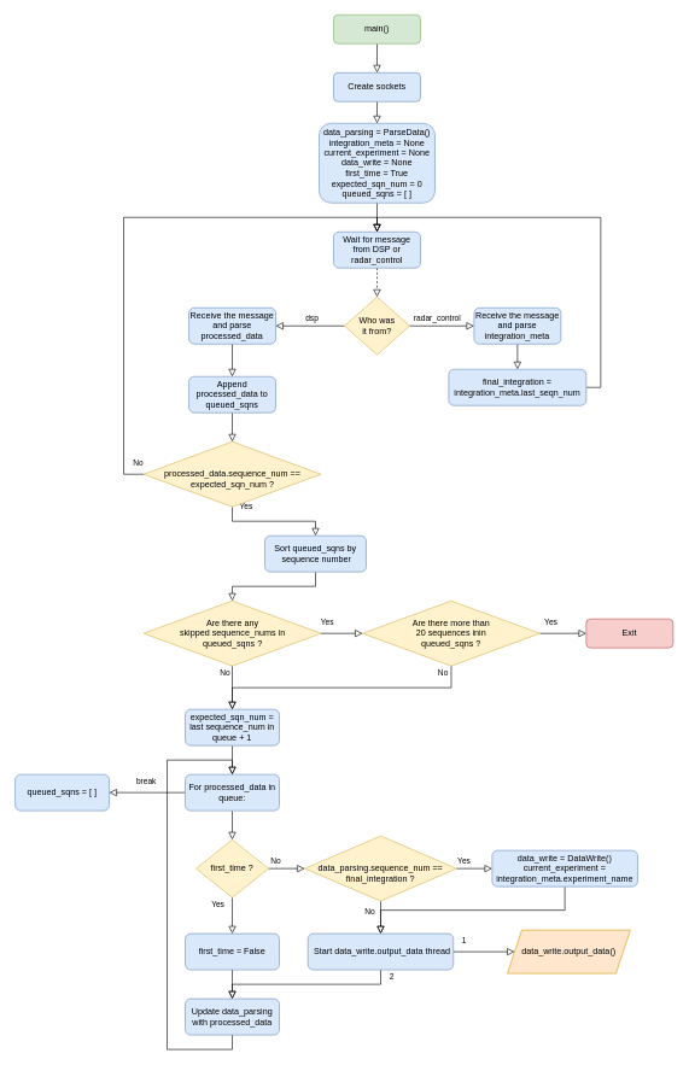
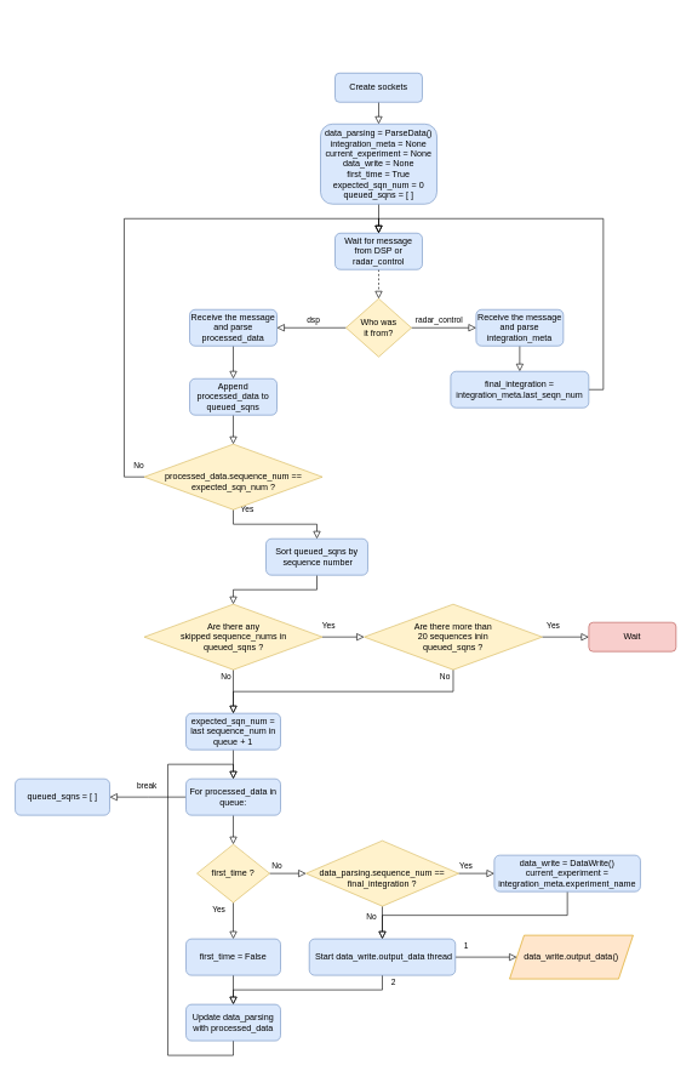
- <mxCell id="3" value="main()" style="rounded=1;whiteSpace=wrap;html=1;fontSize=12;glass=0;strokeWidth=1;shadow=0;fillColor=#d5e8d4;strokeColor=#82b366;" parent="1" vertex="1"><mxGeometry x="460" y="20" width="120" height="40" as="geometry" /></mxCell>
- <mxCell id="2" value="" style="rounded=0;html=1;jettySize=auto;orthogonalLoop=1;fontSize=11;endArrow=block;endFill=0;endSize=8;strokeWidth=1;shadow=0;labelBackgroundColor=none;edgeStyle=orthogonalEdgeStyle;entryX=0.5;entryY=0;entryDx=0;entryDy=0;" parent="1" source="3" target="5" edge="1"><mxGeometry relative="1" as="geometry"><mxPoint x="520" y="110" as="targetPoint" /></mxGeometry></mxCell>
- <mxCell id="34" value="Exit" style="rounded=1;whiteSpace=wrap;html=1;fontSize=12;glass=0;strokeWidth=1;shadow=0;fillColor=#f8cecc;strokeColor=#b85450;" vertex="1" parent="1"><mxGeometry x="809" y="855" width="120" height="40" as="geometry" /></mxCell>
+ <mxCell id="34" value="Wait" style="rounded=1;whiteSpace=wrap;html=1;fontSize=12;glass=0;strokeWidth=1;shadow=0;fillColor=#f8cecc;strokeColor=#b85450;" vertex="1" parent="1"><mxGeometry x="809" y="855" width="120" height="40" as="geometry" /></mxCell>
